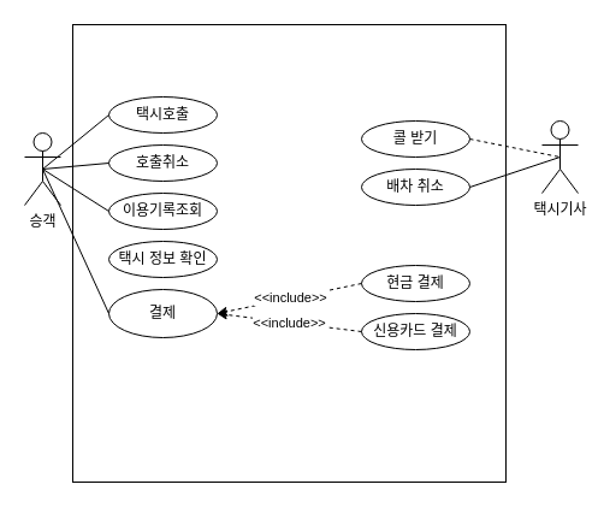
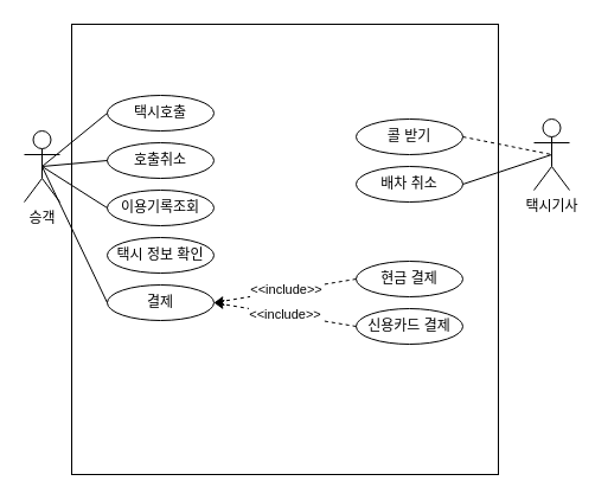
- <mxCell id="9" value="결제" style="ellipse;whiteSpace=wrap;html=1;" vertex="1" parent="1"><mxGeometry x="90" y="240" width="90" height="40" as="geometry" /></mxCell>
+ <mxCell id="9" value="결제" style="ellipse;whiteSpace=wrap;html=1;" vertex="1" parent="1"><mxGeometry x="90" y="240" width="90" height="30" as="geometry" /></mxCell>
